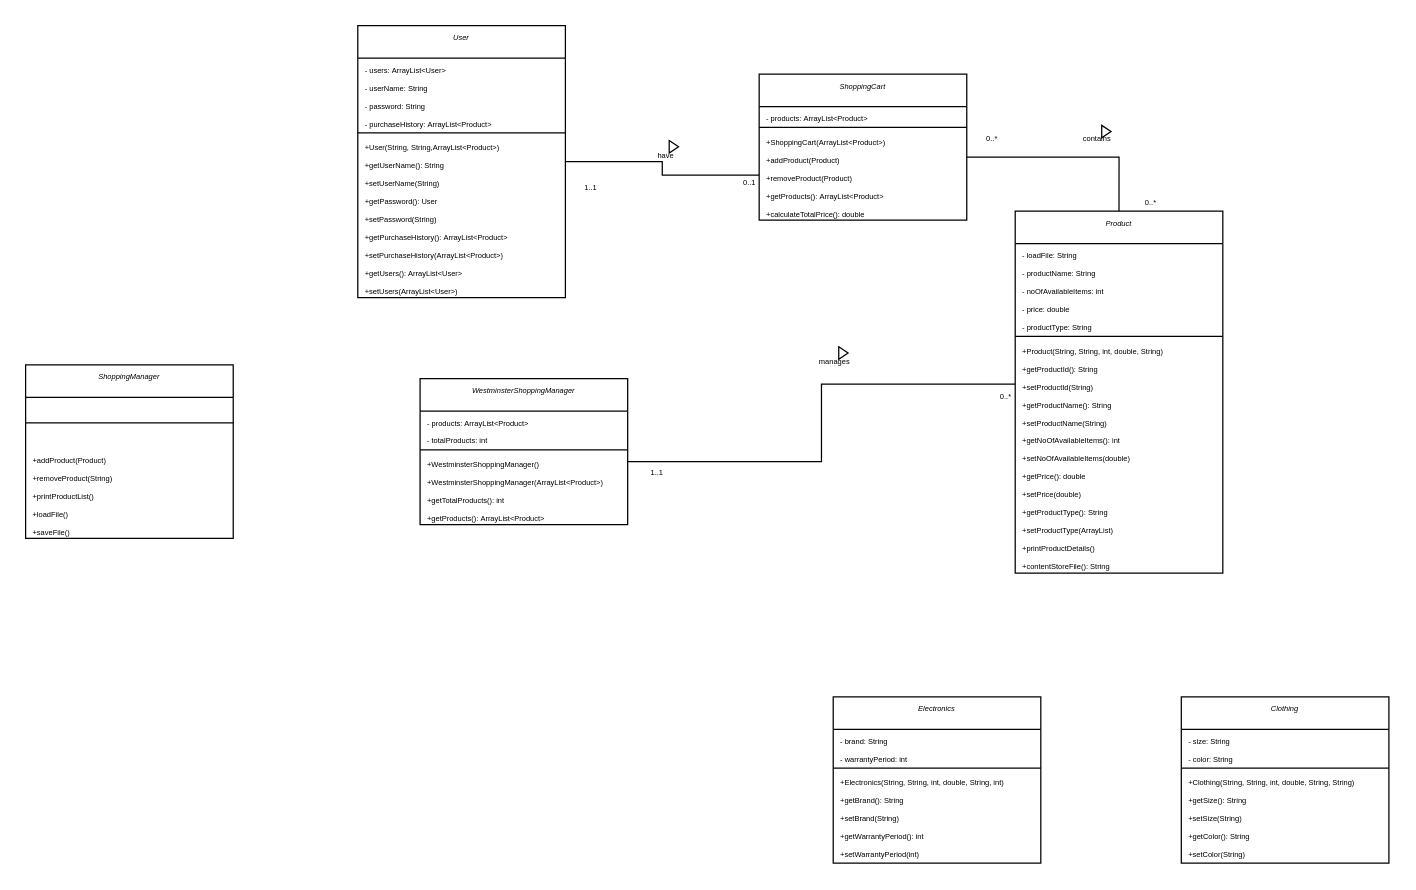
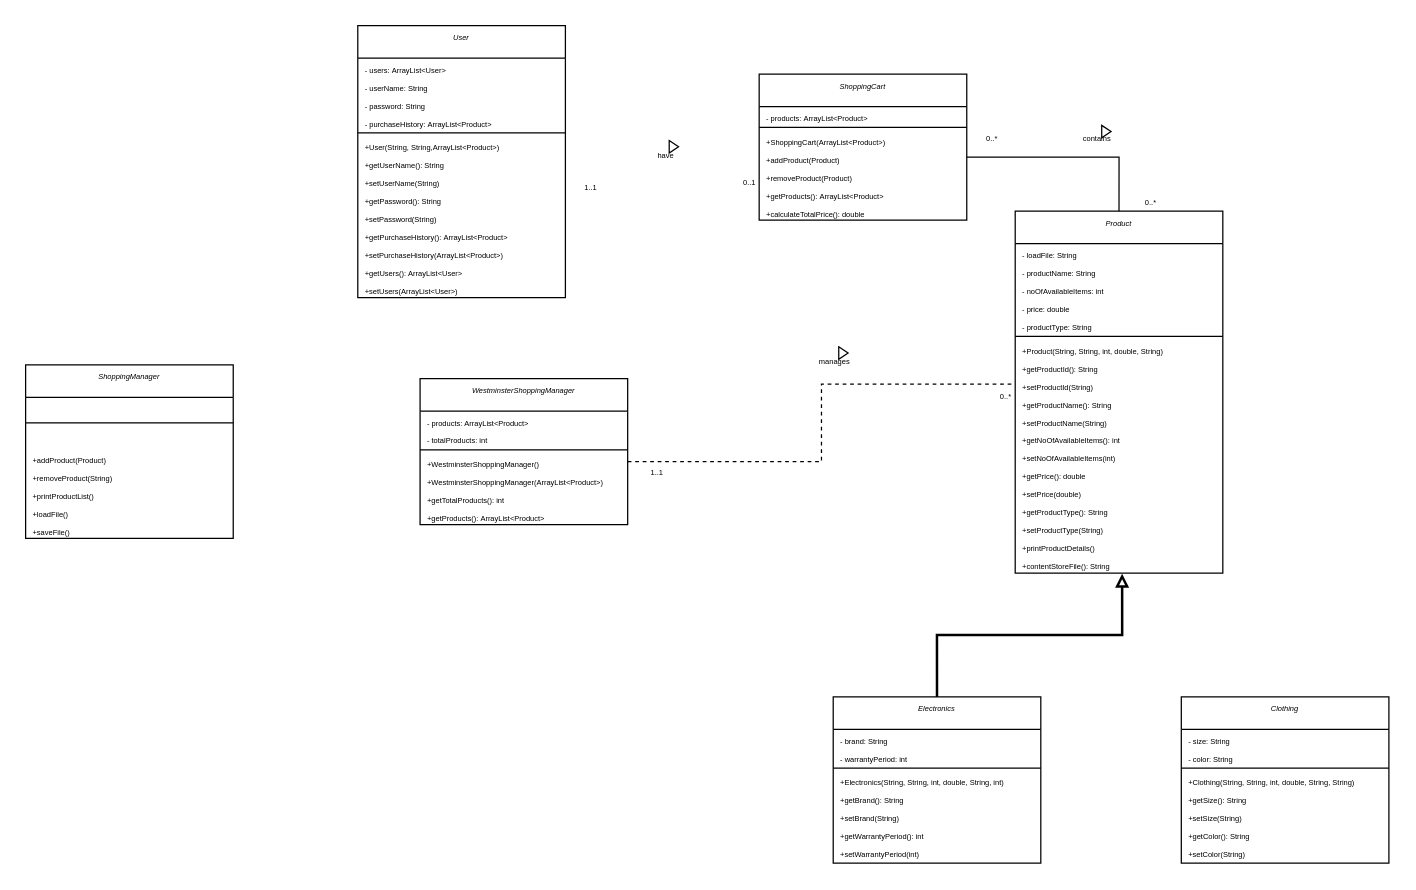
- <mxCell id="41" style="edgeStyle=orthogonalEdgeStyle;rounded=0;orthogonalLoop=1;jettySize=auto;html=1;entryX=0;entryY=0.5;entryDx=0;entryDy=0;endArrow=none;endFill=0;fontSize=6;" edge="1" parent="2" source="11" target="38"><mxGeometry relative="1" as="geometry" /></mxCell>
- <mxCell id="20" value="+getPassword(): User" style="text;align=left;verticalAlign=top;spacingLeft=4;spacingRight=4;overflow=hidden;rotatable=0;points=[[0,0.5],[1,0.5]];portConstraint=eastwest;fontSize=6;" vertex="1" parent="11"><mxGeometry y="131.207" width="166.115" height="14.397" as="geometry" /></mxCell>
+ <mxCell id="20" value="+getPassword(): String" style="text;align=left;verticalAlign=top;spacingLeft=4;spacingRight=4;overflow=hidden;rotatable=0;points=[[0,0.5],[1,0.5]];portConstraint=eastwest;fontSize=6;" vertex="1" parent="11"><mxGeometry y="131.207" width="166.115" height="14.397" as="geometry" /></mxCell>
- <mxCell id="85" style="edgeStyle=orthogonalEdgeStyle;rounded=0;orthogonalLoop=1;jettySize=auto;html=1;entryX=0;entryY=0.5;entryDx=0;entryDy=0;endArrow=none;endFill=0;fontSize=6;" edge="1" parent="2" source="7" target="51"><mxGeometry relative="1" as="geometry" /></mxCell>
+ <mxCell id="85" style="edgeStyle=orthogonalEdgeStyle;rounded=0;orthogonalLoop=1;jettySize=auto;html=1;entryX=0;entryY=0.5;entryDx=0;entryDy=0;endArrow=none;endFill=0;fontSize=6;dashed=1;" edge="1" parent="2" source="7" target="51"><mxGeometry relative="1" as="geometry" /></mxCell>
- <mxCell id="55" value="+setNoOfAvailableItems(double)" style="text;align=left;verticalAlign=top;spacingLeft=4;spacingRight=4;overflow=hidden;rotatable=0;points=[[0,0.5],[1,0.5]];portConstraint=eastwest;fontSize=6;" vertex="1" parent="42"><mxGeometry y="188.793" width="166.115" height="14.397" as="geometry" /></mxCell>
+ <mxCell id="55" value="+setNoOfAvailableItems(int)" style="text;align=left;verticalAlign=top;spacingLeft=4;spacingRight=4;overflow=hidden;rotatable=0;points=[[0,0.5],[1,0.5]];portConstraint=eastwest;fontSize=6;" vertex="1" parent="42"><mxGeometry y="188.793" width="166.115" height="14.397" as="geometry" /></mxCell>
- <mxCell id="59" value="+setProductType(ArrayList)" style="text;align=left;verticalAlign=top;spacingLeft=4;spacingRight=4;overflow=hidden;rotatable=0;points=[[0,0.5],[1,0.5]];portConstraint=eastwest;fontSize=6;" vertex="1" parent="42"><mxGeometry y="246.38" width="166.115" height="14.397" as="geometry" /></mxCell>
+ <mxCell id="59" value="+setProductType(String)" style="text;align=left;verticalAlign=top;spacingLeft=4;spacingRight=4;overflow=hidden;rotatable=0;points=[[0,0.5],[1,0.5]];portConstraint=eastwest;fontSize=6;" vertex="1" parent="42"><mxGeometry y="246.38" width="166.115" height="14.397" as="geometry" /></mxCell>
+ <mxCell id="80" value="" style="endArrow=block;html=1;strokeWidth=2;rounded=0;entryX=0.515;entryY=1.038;entryDx=0;entryDy=0;entryPerimeter=0;endFill=0;exitX=0.5;exitY=0;exitDx=0;exitDy=0;edgeStyle=orthogonalEdgeStyle;fontSize=6;" edge="1" parent="2" source="62" target="61"><mxGeometry width="50" height="50" relative="1" as="geometry"><mxPoint x="813.962" y="509.421" as="sourcePoint" /><mxPoint x="841.648" y="481.736" as="targetPoint" /></mxGeometry></mxCell>
